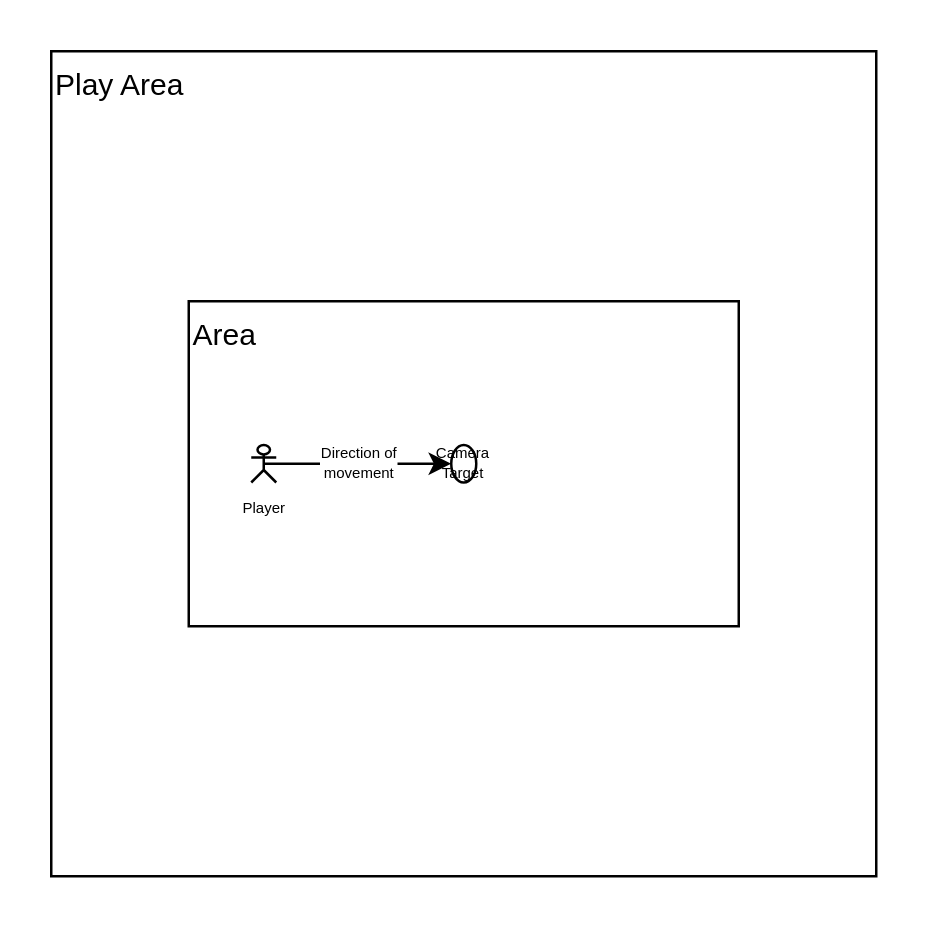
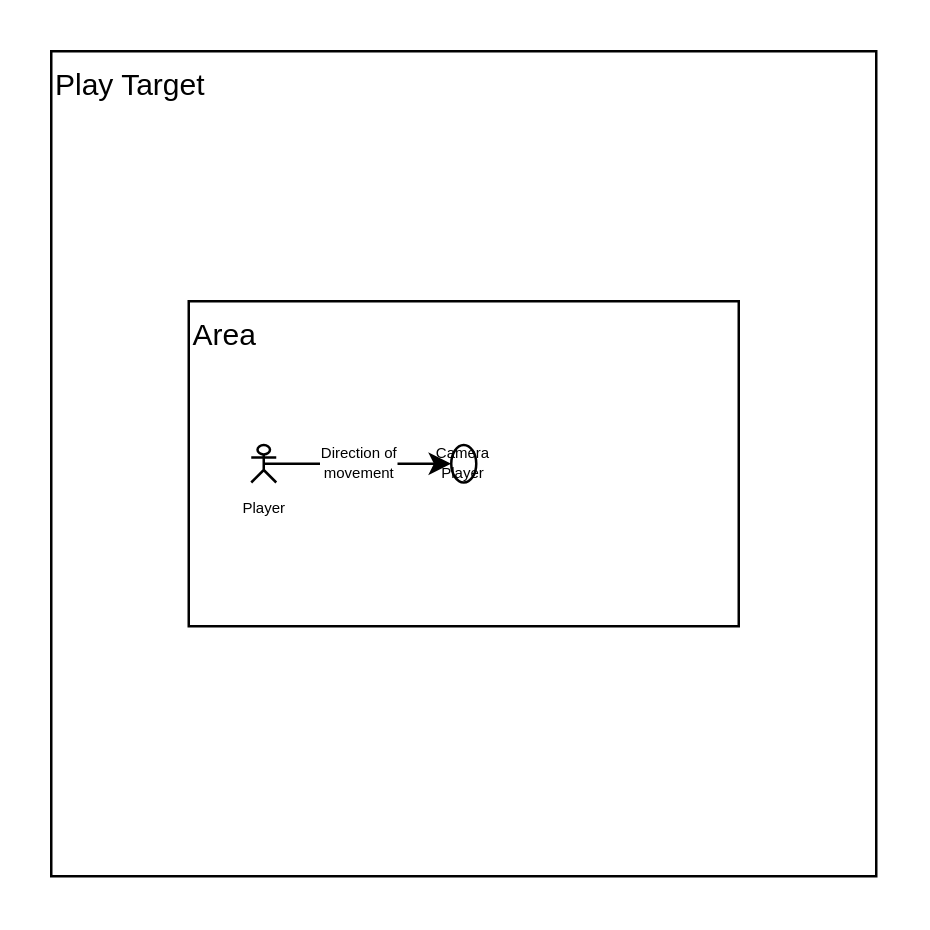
- <mxCell id="2" value="&lt;div&gt;Play Area&lt;br&gt;&lt;/div&gt;" style="whiteSpace=wrap;html=1;aspect=fixed;verticalAlign=top;align=left;" vertex="1" parent="1"><mxGeometry x="20" y="20" width="330" height="330" as="geometry" /></mxCell>
+ <mxCell id="2" value="&lt;div&gt;Play Target&lt;br&gt;&lt;/div&gt;" style="whiteSpace=wrap;html=1;aspect=fixed;verticalAlign=top;align=left;" vertex="1" parent="1"><mxGeometry x="20" y="20" width="330" height="330" as="geometry" /></mxCell>
- <mxCell id="6" value="&lt;div&gt;Camera&lt;/div&gt;&lt;div&gt;Target&lt;br&gt;&lt;/div&gt;" style="ellipse;whiteSpace=wrap;html=1;fontSize=6;align=center;" vertex="1" parent="1"><mxGeometry x="180" y="177.5" width="10" height="15" as="geometry" /></mxCell>
+ <mxCell id="6" value="&lt;div&gt;Camera&lt;/div&gt;&lt;div&gt;Player&lt;br&gt;&lt;/div&gt;" style="ellipse;whiteSpace=wrap;html=1;fontSize=6;align=center;" vertex="1" parent="1"><mxGeometry x="180" y="177.5" width="10" height="15" as="geometry" /></mxCell>
